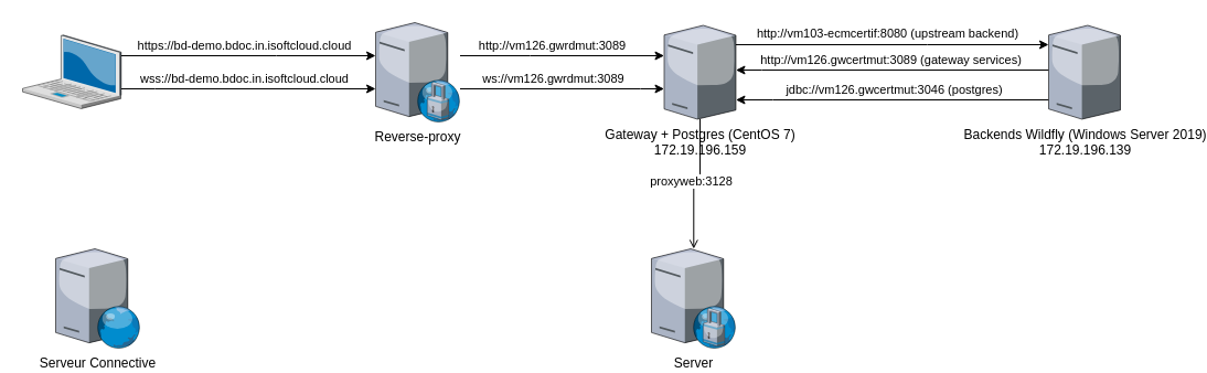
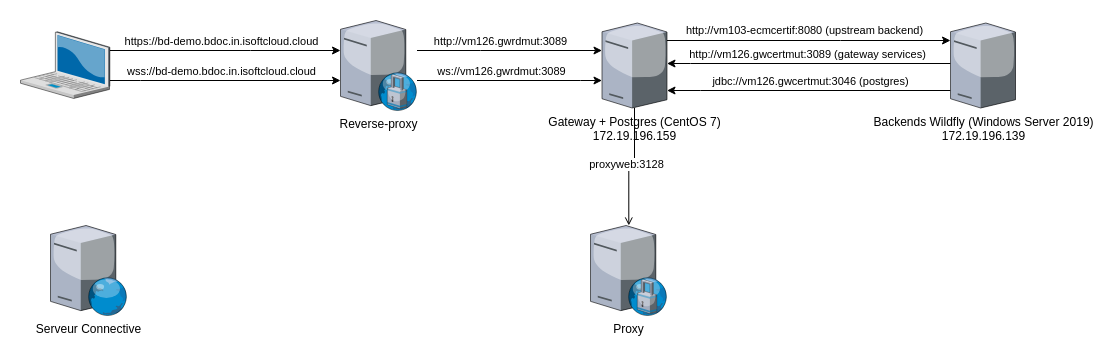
- <mxCell id="11" value="Server" style="verticalLabelPosition=bottom;sketch=0;aspect=fixed;html=1;verticalAlign=top;strokeColor=none;align=center;outlineConnect=0;shape=mxgraph.citrix.proxy_server;" parent="1" vertex="1"><mxGeometry x="590" y="225" width="76.5" height="90" as="geometry" /></mxCell>
+ <mxCell id="11" value="Proxy" style="verticalLabelPosition=bottom;sketch=0;aspect=fixed;html=1;verticalAlign=top;strokeColor=none;align=center;outlineConnect=0;shape=mxgraph.citrix.proxy_server;" parent="1" vertex="1"><mxGeometry x="590" y="225" width="76.5" height="90" as="geometry" /></mxCell>
